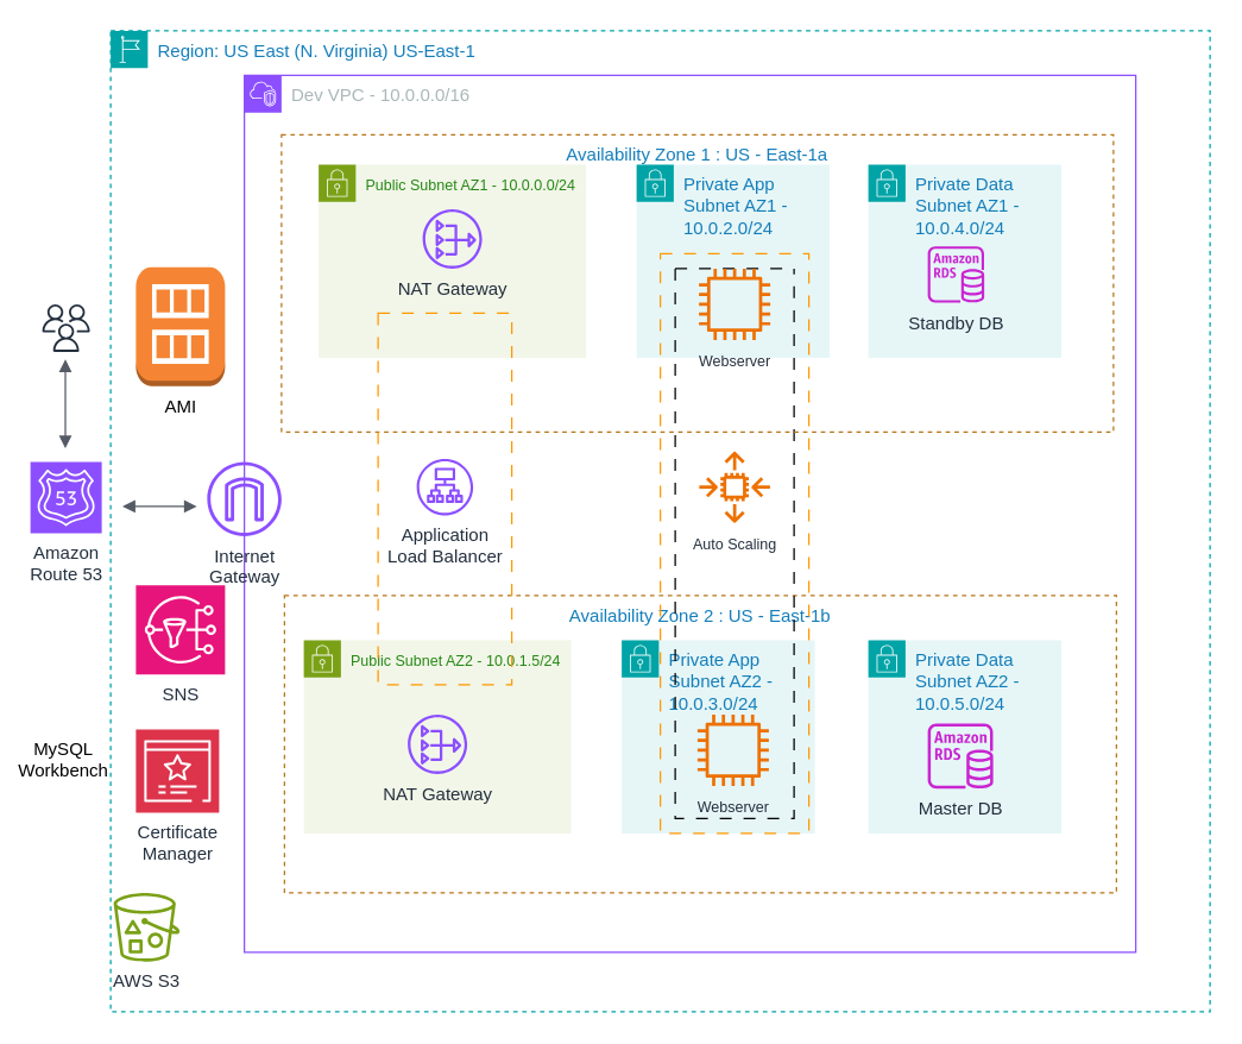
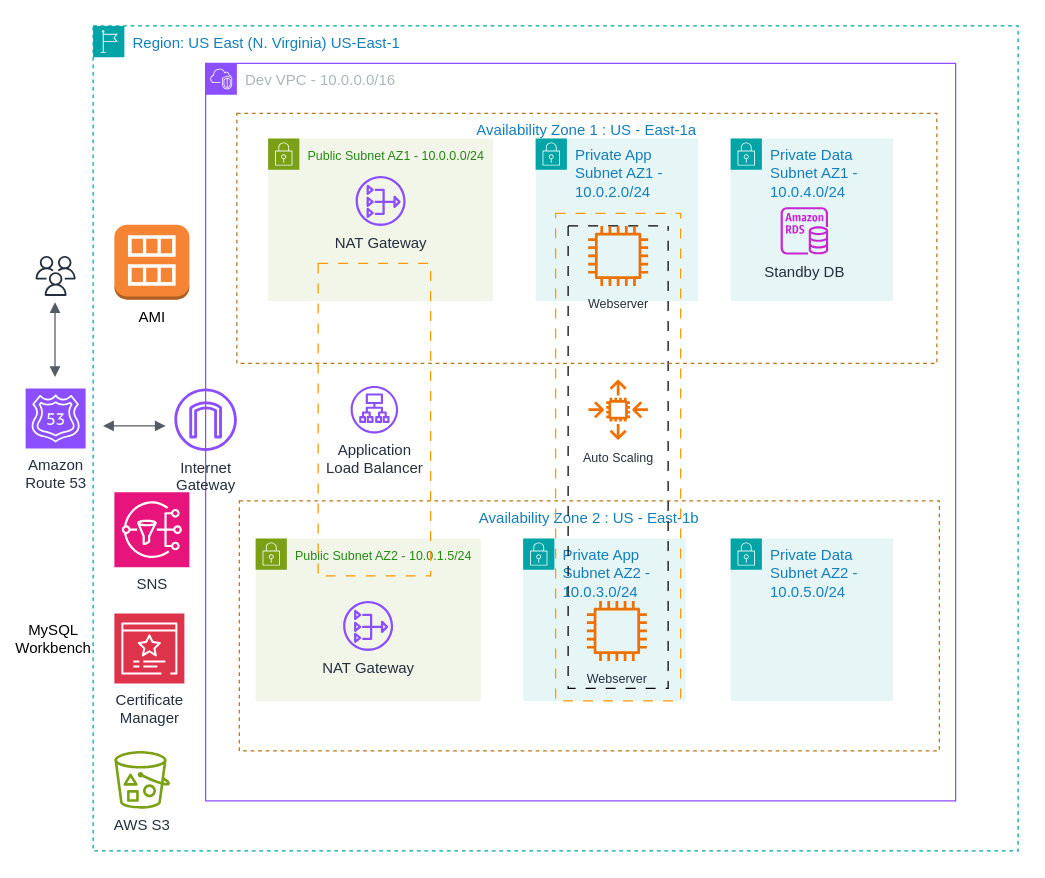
- <mxCell id="6" value="AMI" style="outlineConnect=0;dashed=0;verticalLabelPosition=bottom;verticalAlign=top;align=center;html=1;shape=mxgraph.aws3.ami;fillColor=#F58534;gradientColor=none;" vertex="1" parent="5"><mxGeometry x="17" y="159" width="60" height="80" as="geometry" /></mxCell>
+ <mxCell id="6" value="AMI" style="outlineConnect=0;dashed=0;verticalLabelPosition=bottom;verticalAlign=top;align=center;html=1;shape=mxgraph.aws3.ami;fillColor=#F58534;gradientColor=none;" vertex="1" parent="5"><mxGeometry x="17" y="159" width="60" height="60" as="geometry" /></mxCell>
- <mxCell id="23" value="Master DB" style="sketch=0;outlineConnect=0;fontColor=#232F3E;gradientColor=none;fillColor=#C925D1;strokeColor=none;dashed=0;verticalLabelPosition=bottom;verticalAlign=top;align=center;html=1;fontSize=12;fontStyle=0;aspect=fixed;pointerEvents=1;shape=mxgraph.aws4.rds_instance;" vertex="1" parent="22"><mxGeometry x="40" y="56" width="44" height="44" as="geometry" /></mxCell>
- <mxCell id="9" value="AWS S3" style="sketch=0;outlineConnect=0;fontColor=#232F3E;gradientColor=none;fillColor=#7AA116;strokeColor=none;dashed=0;verticalLabelPosition=bottom;verticalAlign=top;align=center;html=1;fontSize=12;fontStyle=0;aspect=fixed;pointerEvents=1;shape=mxgraph.aws4.bucket_with_objects;" vertex="1" parent="5"><mxGeometry x="2" y="580" width="44.5" height="46.28" as="geometry" /></mxCell>
+ <mxCell id="9" value="AWS S3" style="sketch=0;outlineConnect=0;fontColor=#232F3E;gradientColor=none;fillColor=#7AA116;strokeColor=none;dashed=0;verticalLabelPosition=bottom;verticalAlign=top;align=center;html=1;fontSize=12;fontStyle=0;aspect=fixed;pointerEvents=1;shape=mxgraph.aws4.bucket_with_objects;" vertex="1" parent="5"><mxGeometry x="17" y="580" width="44.5" height="46.28" as="geometry" /></mxCell>
